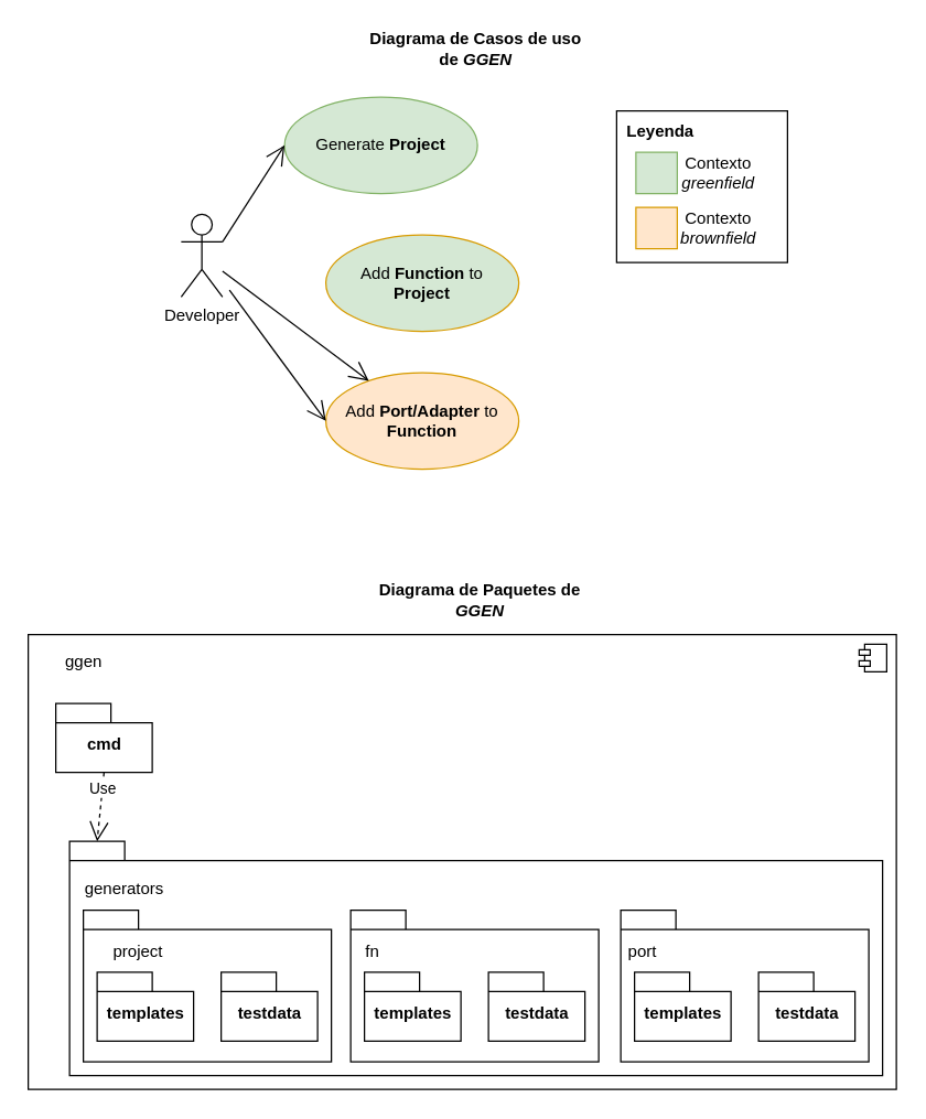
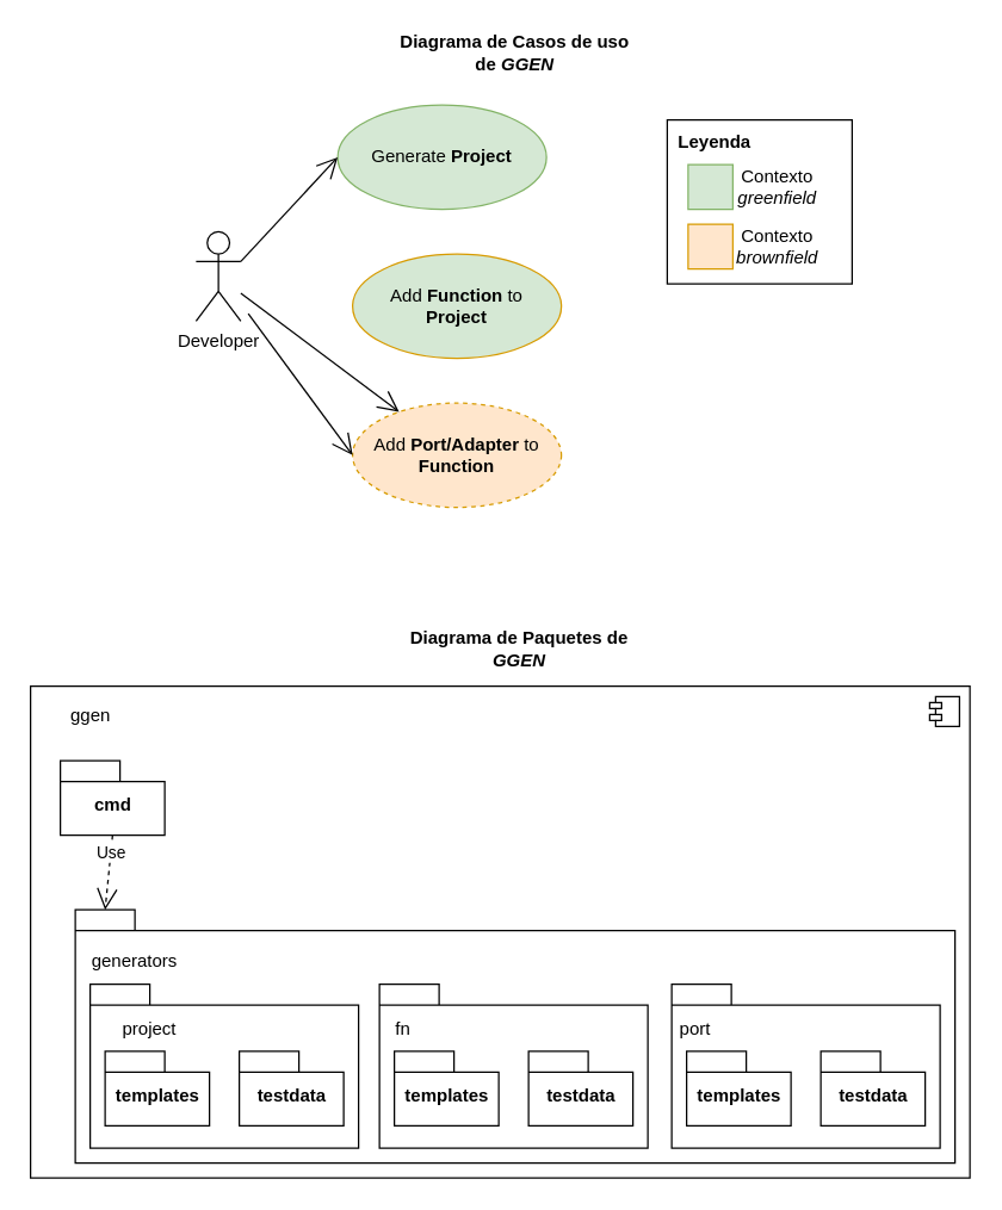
- <mxCell id="22" value="Generate &lt;b&gt;Project&lt;/b&gt;" style="ellipse;whiteSpace=wrap;html=1;fillColor=#d5e8d4;strokeColor=#82b366;" vertex="1" parent="1"><mxGeometry x="206" y="70" width="140" height="70" as="geometry" /></mxCell>
+ <mxCell id="22" value="Generate &lt;b&gt;Project&lt;/b&gt;" style="ellipse;whiteSpace=wrap;html=1;fillColor=#d5e8d4;strokeColor=#82b366;" vertex="1" parent="1"><mxGeometry x="226" y="70" width="140" height="70" as="geometry" /></mxCell>
- <mxCell id="24" value="Add &lt;b&gt;Port/Adapter&lt;/b&gt; to&lt;br&gt;&lt;b&gt;Function&lt;/b&gt;" style="ellipse;whiteSpace=wrap;html=1;fillColor=#ffe6cc;strokeColor=#d79b00;" vertex="1" parent="1"><mxGeometry x="236" y="270" width="140" height="70" as="geometry" /></mxCell>
+ <mxCell id="24" value="Add &lt;b&gt;Port/Adapter&lt;/b&gt; to&lt;br&gt;&lt;b&gt;Function&lt;/b&gt;" style="ellipse;whiteSpace=wrap;html=1;fillColor=#ffe6cc;strokeColor=#d79b00;dashed=1;" vertex="1" parent="1"><mxGeometry x="236" y="270" width="140" height="70" as="geometry" /></mxCell>
